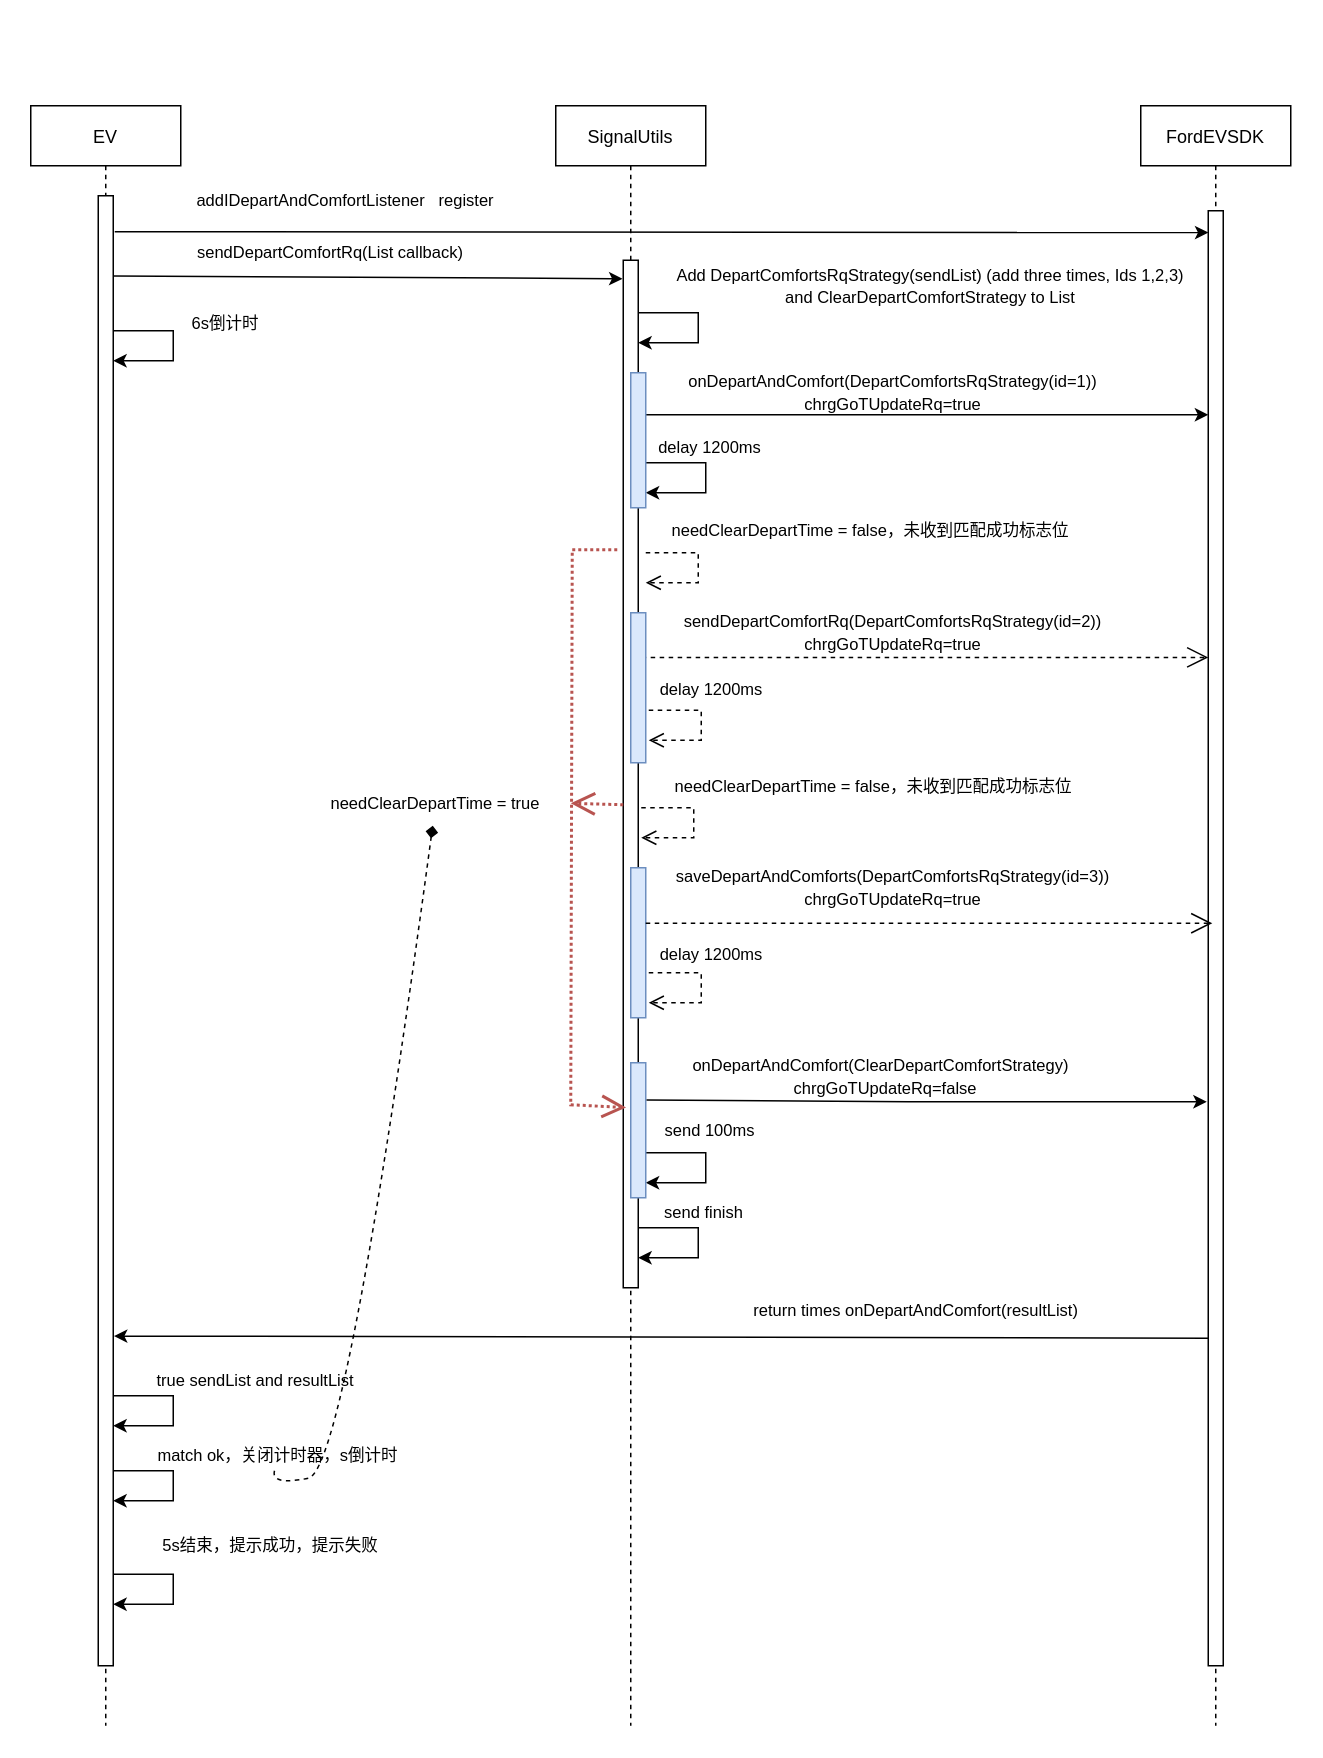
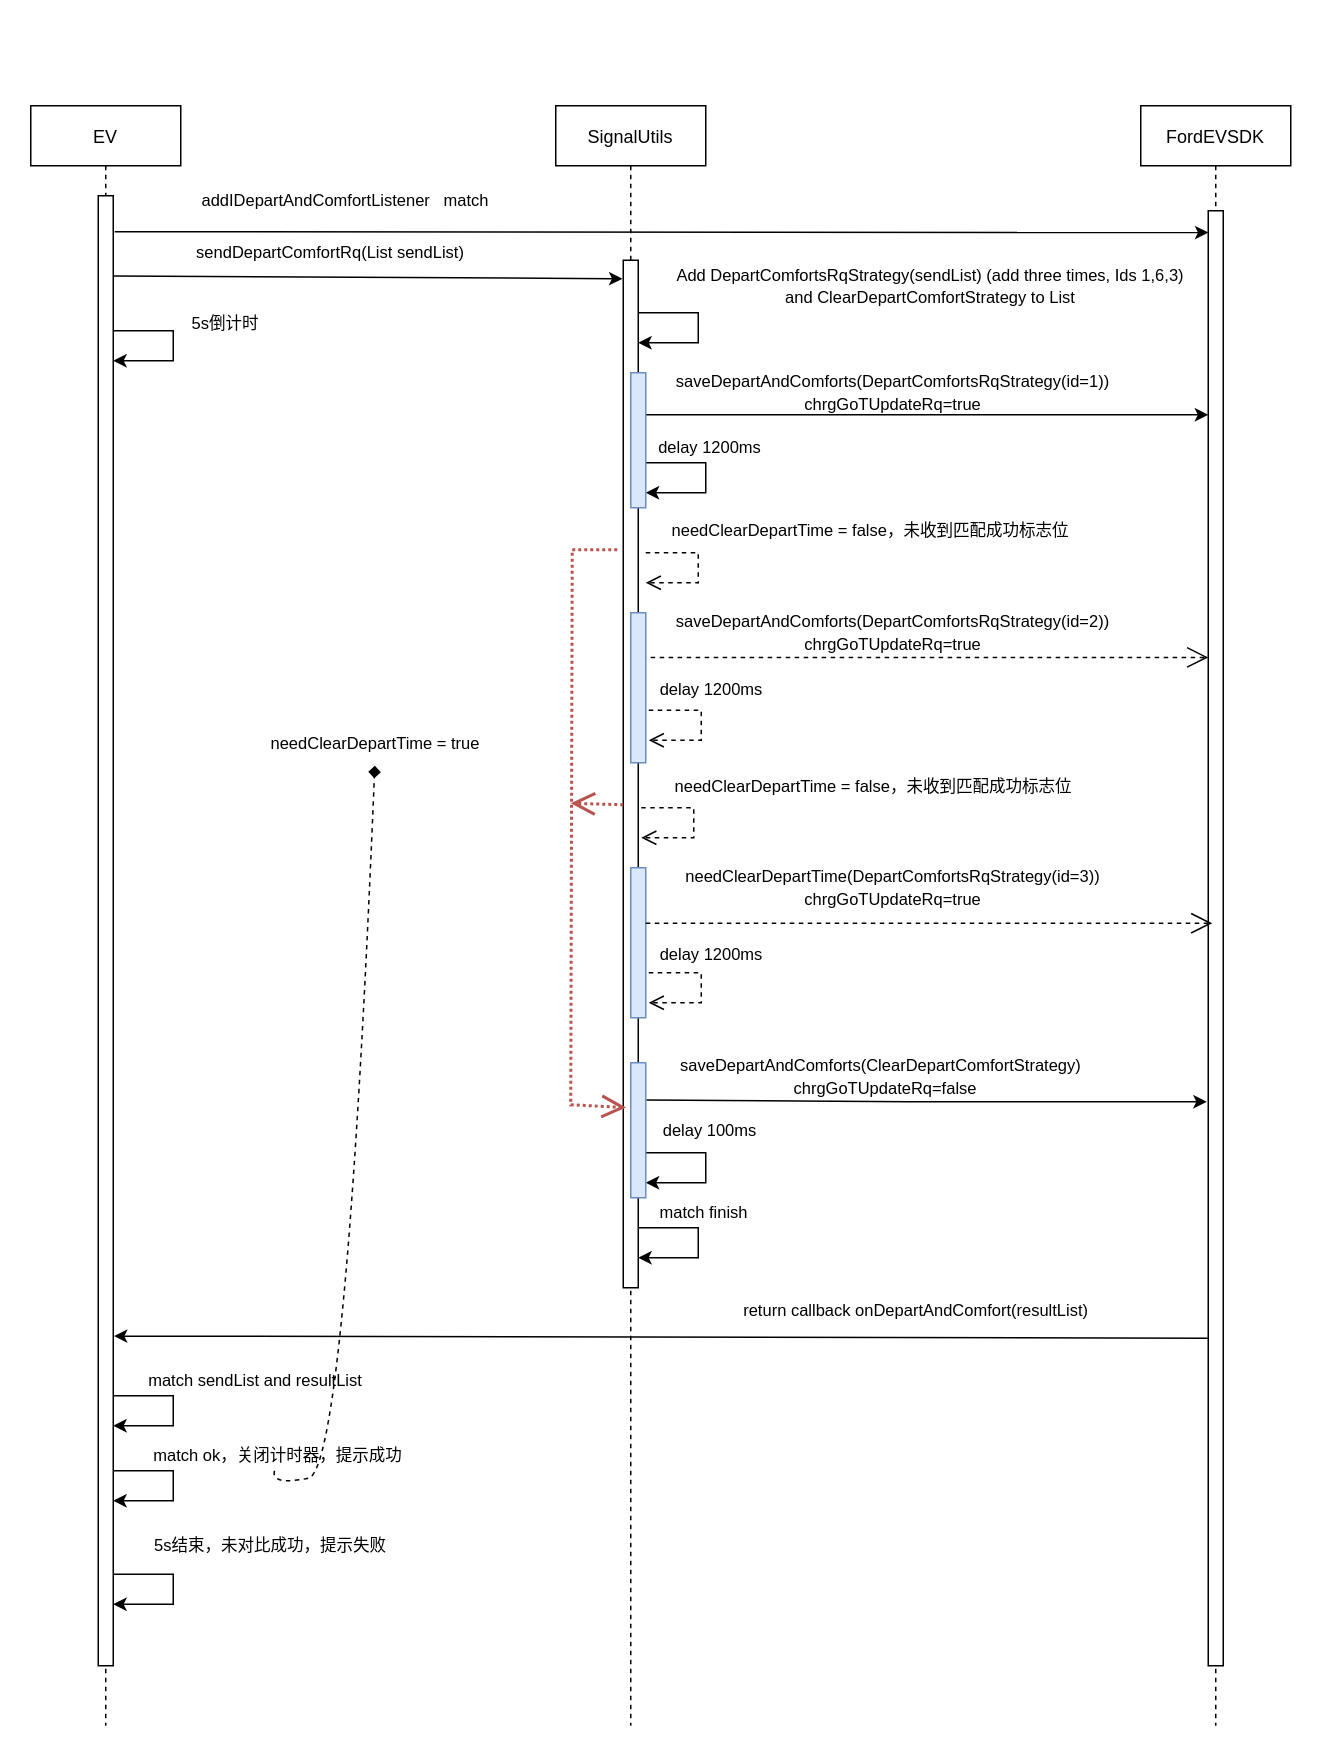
- <mxCell id="46" value="&lt;span style=&quot;font-size: 11px ; background-color: rgb(255 , 255 , 255) ; line-height: 1.2&quot;&gt;&lt;font face=&quot;Helvetica&quot; style=&quot;line-height: 1&quot;&gt;addIDepartAndComfortListener&amp;nbsp; &amp;nbsp;register&lt;/font&gt;&lt;/span&gt;" style="text;html=1;strokeColor=none;fillColor=none;align=center;verticalAlign=middle;whiteSpace=wrap;rounded=0;labelBackgroundColor=none;fontFamily=Verdana;fontColor=default;" parent="1" vertex="1"><mxGeometry x="100" y="120" width="260" height="25" as="geometry" /></mxCell>
+ <mxCell id="46" value="&lt;span style=&quot;font-size: 11px ; background-color: rgb(255 , 255 , 255) ; line-height: 1.2&quot;&gt;&lt;font face=&quot;Helvetica&quot; style=&quot;line-height: 1&quot;&gt;addIDepartAndComfortListener&amp;nbsp; &amp;nbsp;match&lt;/font&gt;&lt;/span&gt;" style="text;html=1;strokeColor=none;fillColor=none;align=center;verticalAlign=middle;whiteSpace=wrap;rounded=0;labelBackgroundColor=none;fontFamily=Verdana;fontColor=default;" parent="1" vertex="1"><mxGeometry x="100" y="120" width="260" height="25" as="geometry" /></mxCell>
- <mxCell id="23" value="&lt;span style=&quot;font-size: 11px ; background-color: rgb(255 , 255 , 255) ; line-height: 1.2&quot;&gt;&lt;font face=&quot;Helvetica&quot; style=&quot;line-height: 1&quot;&gt;sendDepartComfortRq(List callback)&lt;/font&gt;&lt;/span&gt;" style="text;html=1;strokeColor=none;fillColor=none;align=center;verticalAlign=middle;whiteSpace=wrap;rounded=0;labelBackgroundColor=none;fontFamily=Verdana;fontColor=default;" parent="1" vertex="1"><mxGeometry x="110" y="155" width="220" height="25" as="geometry" /></mxCell>
+ <mxCell id="23" value="&lt;span style=&quot;font-size: 11px ; background-color: rgb(255 , 255 , 255) ; line-height: 1.2&quot;&gt;&lt;font face=&quot;Helvetica&quot; style=&quot;line-height: 1&quot;&gt;sendDepartComfortRq(List sendList)&lt;/font&gt;&lt;/span&gt;" style="text;html=1;strokeColor=none;fillColor=none;align=center;verticalAlign=middle;whiteSpace=wrap;rounded=0;labelBackgroundColor=none;fontFamily=Verdana;fontColor=default;" parent="1" vertex="1"><mxGeometry x="110" y="155" width="220" height="25" as="geometry" /></mxCell>
- <mxCell id="25" value="&lt;span style=&quot;font-family: &amp;quot;helvetica&amp;quot; ; font-size: 11px&quot;&gt;Add DepartComfortsRqStrategy(sendList) (add three times, Ids 1,2,3)&lt;br&gt;&lt;/span&gt;&lt;span style=&quot;font-family: &amp;quot;helvetica&amp;quot; ; font-size: 11px&quot;&gt;and ClearDepartComfortStrategy to&amp;nbsp;&lt;/span&gt;&lt;span style=&quot;font-family: &amp;quot;helvetica&amp;quot; ; font-size: 11px&quot;&gt;List&lt;/span&gt;" style="text;html=1;strokeColor=none;fillColor=none;align=center;verticalAlign=middle;whiteSpace=wrap;rounded=0;labelBackgroundColor=none;fontFamily=Verdana;fontColor=default;" parent="1" vertex="1"><mxGeometry x="430" y="175" width="380" height="30" as="geometry" /></mxCell>
+ <mxCell id="25" value="&lt;span style=&quot;font-family: &amp;quot;helvetica&amp;quot; ; font-size: 11px&quot;&gt;Add DepartComfortsRqStrategy(sendList) (add three times, Ids 1,6,3)&lt;br&gt;&lt;/span&gt;&lt;span style=&quot;font-family: &amp;quot;helvetica&amp;quot; ; font-size: 11px&quot;&gt;and ClearDepartComfortStrategy to&amp;nbsp;&lt;/span&gt;&lt;span style=&quot;font-family: &amp;quot;helvetica&amp;quot; ; font-size: 11px&quot;&gt;List&lt;/span&gt;" style="text;html=1;strokeColor=none;fillColor=none;align=center;verticalAlign=middle;whiteSpace=wrap;rounded=0;labelBackgroundColor=none;fontFamily=Verdana;fontColor=default;" parent="1" vertex="1"><mxGeometry x="430" y="175" width="380" height="30" as="geometry" /></mxCell>
- <mxCell id="52" value="&lt;font face=&quot;Helvetica&quot;&gt;&lt;span style=&quot;font-size: 11px&quot;&gt;6s倒计时&lt;/span&gt;&lt;/font&gt;" style="text;html=1;strokeColor=none;fillColor=none;align=center;verticalAlign=middle;whiteSpace=wrap;rounded=0;labelBackgroundColor=none;fontFamily=Verdana;fontColor=default;" parent="1" vertex="1"><mxGeometry x="60" y="205" width="180" height="20" as="geometry" /></mxCell>
+ <mxCell id="52" value="&lt;font face=&quot;Helvetica&quot;&gt;&lt;span style=&quot;font-size: 11px&quot;&gt;5s倒计时&lt;/span&gt;&lt;/font&gt;" style="text;html=1;strokeColor=none;fillColor=none;align=center;verticalAlign=middle;whiteSpace=wrap;rounded=0;labelBackgroundColor=none;fontFamily=Verdana;fontColor=default;" parent="1" vertex="1"><mxGeometry x="60" y="205" width="180" height="20" as="geometry" /></mxCell>
- <mxCell id="27" value="&lt;span style=&quot;font-size: 11px ; background-color: rgb(255 , 255 , 255) ; line-height: 1.2&quot;&gt;&lt;font face=&quot;Helvetica&quot; style=&quot;line-height: 1&quot;&gt;onDepartAndComfort(DepartComfortsRqStrategy(id=1)) chrgGoTUpdateRq=true&lt;/font&gt;&lt;/span&gt;" style="text;html=1;strokeColor=none;fillColor=none;align=center;verticalAlign=middle;whiteSpace=wrap;rounded=0;labelBackgroundColor=none;fontFamily=Verdana;fontColor=default;" parent="1" vertex="1"><mxGeometry x="420" y="248" width="350" height="25" as="geometry" /></mxCell>
+ <mxCell id="27" value="&lt;span style=&quot;font-size: 11px ; background-color: rgb(255 , 255 , 255) ; line-height: 1.2&quot;&gt;&lt;font face=&quot;Helvetica&quot; style=&quot;line-height: 1&quot;&gt;saveDepartAndComforts(DepartComfortsRqStrategy(id=1)) chrgGoTUpdateRq=true&lt;/font&gt;&lt;/span&gt;" style="text;html=1;strokeColor=none;fillColor=none;align=center;verticalAlign=middle;whiteSpace=wrap;rounded=0;labelBackgroundColor=none;fontFamily=Verdana;fontColor=default;" parent="1" vertex="1"><mxGeometry x="420" y="248" width="350" height="25" as="geometry" /></mxCell>
- <mxCell id="30" value="&lt;span style=&quot;font-size: 11px ; background-color: rgb(255 , 255 , 255) ; line-height: 1.2&quot;&gt;&lt;font face=&quot;Helvetica&quot; style=&quot;line-height: 1&quot;&gt;sendDepartComfortRq(DepartComfortsRqStrategy(id=2)) chrgGoTUpdateRq=true&lt;/font&gt;&lt;/span&gt;" style="text;html=1;strokeColor=none;fillColor=none;align=center;verticalAlign=middle;whiteSpace=wrap;rounded=0;labelBackgroundColor=none;fontFamily=Verdana;fontColor=default;" parent="1" vertex="1"><mxGeometry x="420" y="408" width="350" height="25" as="geometry" /></mxCell>
+ <mxCell id="30" value="&lt;span style=&quot;font-size: 11px ; background-color: rgb(255 , 255 , 255) ; line-height: 1.2&quot;&gt;&lt;font face=&quot;Helvetica&quot; style=&quot;line-height: 1&quot;&gt;saveDepartAndComforts(DepartComfortsRqStrategy(id=2)) chrgGoTUpdateRq=true&lt;/font&gt;&lt;/span&gt;" style="text;html=1;strokeColor=none;fillColor=none;align=center;verticalAlign=middle;whiteSpace=wrap;rounded=0;labelBackgroundColor=none;fontFamily=Verdana;fontColor=default;" parent="1" vertex="1"><mxGeometry x="420" y="408" width="350" height="25" as="geometry" /></mxCell>
- <mxCell id="40" value="&lt;span style=&quot;font-size: 11px ; background-color: rgb(255 , 255 , 255)&quot;&gt;needClearDepartTime = true&lt;/span&gt;" style="text;html=1;strokeColor=none;fillColor=none;align=center;verticalAlign=middle;whiteSpace=wrap;rounded=0;fontColor=default;" parent="1" vertex="1"><mxGeometry x="210" y="520" width="160" height="30" as="geometry" /></mxCell>
+ <mxCell id="40" value="&lt;span style=&quot;font-size: 11px ; background-color: rgb(255 , 255 , 255)&quot;&gt;needClearDepartTime = true&lt;/span&gt;" style="text;html=1;strokeColor=none;fillColor=none;align=center;verticalAlign=middle;whiteSpace=wrap;rounded=0;fontColor=default;" parent="1" vertex="1"><mxGeometry x="170" y="480" width="160" height="30" as="geometry" /></mxCell>
- <mxCell id="34" value="&lt;span style=&quot;font-size: 11px ; background-color: rgb(255 , 255 , 255) ; line-height: 1.2&quot;&gt;&lt;font face=&quot;Helvetica&quot; style=&quot;line-height: 1&quot;&gt;saveDepartAndComforts(DepartComfortsRqStrategy(id=3)) chrgGoTUpdateRq=true&lt;/font&gt;&lt;/span&gt;" style="text;html=1;strokeColor=none;fillColor=none;align=center;verticalAlign=middle;whiteSpace=wrap;rounded=0;labelBackgroundColor=none;fontFamily=Verdana;fontColor=default;" parent="1" vertex="1"><mxGeometry x="420" y="578" width="350" height="25" as="geometry" /></mxCell>
+ <mxCell id="34" value="&lt;span style=&quot;font-size: 11px ; background-color: rgb(255 , 255 , 255) ; line-height: 1.2&quot;&gt;&lt;font face=&quot;Helvetica&quot; style=&quot;line-height: 1&quot;&gt;needClearDepartTime(DepartComfortsRqStrategy(id=3)) chrgGoTUpdateRq=true&lt;/font&gt;&lt;/span&gt;" style="text;html=1;strokeColor=none;fillColor=none;align=center;verticalAlign=middle;whiteSpace=wrap;rounded=0;labelBackgroundColor=none;fontFamily=Verdana;fontColor=default;" parent="1" vertex="1"><mxGeometry x="420" y="578" width="350" height="25" as="geometry" /></mxCell>
- <mxCell id="37" value="&lt;span style=&quot;font-size: 11px ; background-color: rgb(255 , 255 , 255) ; line-height: 1.2&quot;&gt;&lt;font face=&quot;Helvetica&quot; style=&quot;line-height: 1&quot;&gt;onDepartAndComfort(ClearDepartComfortStrategy)&amp;nbsp;&amp;nbsp;&lt;br&gt;chrgGoTUpdateRq=false&lt;br&gt;&lt;/font&gt;&lt;/span&gt;" style="text;html=1;strokeColor=none;fillColor=none;align=center;verticalAlign=middle;whiteSpace=wrap;rounded=0;labelBackgroundColor=none;fontFamily=Verdana;fontColor=default;" parent="1" vertex="1"><mxGeometry x="440" y="702" width="300" height="30" as="geometry" /></mxCell>
+ <mxCell id="37" value="&lt;span style=&quot;font-size: 11px ; background-color: rgb(255 , 255 , 255) ; line-height: 1.2&quot;&gt;&lt;font face=&quot;Helvetica&quot; style=&quot;line-height: 1&quot;&gt;saveDepartAndComforts(ClearDepartComfortStrategy)&amp;nbsp;&amp;nbsp;&lt;br&gt;chrgGoTUpdateRq=false&lt;br&gt;&lt;/font&gt;&lt;/span&gt;" style="text;html=1;strokeColor=none;fillColor=none;align=center;verticalAlign=middle;whiteSpace=wrap;rounded=0;labelBackgroundColor=none;fontFamily=Verdana;fontColor=default;" parent="1" vertex="1"><mxGeometry x="440" y="702" width="300" height="30" as="geometry" /></mxCell>
- <mxCell id="39" value="&lt;span style=&quot;font-size: 11px ; background-color: rgb(255 , 255 , 255) ; line-height: 1.2&quot;&gt;&lt;font face=&quot;Helvetica&quot; style=&quot;line-height: 1&quot;&gt;send 100ms&lt;/font&gt;&lt;/span&gt;" style="text;html=1;strokeColor=none;fillColor=none;align=center;verticalAlign=middle;whiteSpace=wrap;rounded=0;labelBackgroundColor=none;fontFamily=Verdana;fontColor=default;" parent="1" vertex="1"><mxGeometry x="428" y="743" width="90" height="20" as="geometry" /></mxCell>
+ <mxCell id="39" value="&lt;span style=&quot;font-size: 11px ; background-color: rgb(255 , 255 , 255) ; line-height: 1.2&quot;&gt;&lt;font face=&quot;Helvetica&quot; style=&quot;line-height: 1&quot;&gt;delay 100ms&lt;/font&gt;&lt;/span&gt;" style="text;html=1;strokeColor=none;fillColor=none;align=center;verticalAlign=middle;whiteSpace=wrap;rounded=0;labelBackgroundColor=none;fontFamily=Verdana;fontColor=default;" parent="1" vertex="1"><mxGeometry x="428" y="743" width="90" height="20" as="geometry" /></mxCell>
- <mxCell id="44" value="&lt;font face=&quot;Helvetica&quot;&gt;&lt;span style=&quot;font-size: 11px ; background-color: rgb(255 , 255 , 255)&quot;&gt;send finish&lt;/span&gt;&lt;/font&gt;" style="text;html=1;strokeColor=none;fillColor=none;align=center;verticalAlign=middle;whiteSpace=wrap;rounded=0;labelBackgroundColor=none;fontFamily=Verdana;fontColor=default;" parent="1" vertex="1"><mxGeometry x="424" y="798" width="90" height="20" as="geometry" /></mxCell>
+ <mxCell id="44" value="&lt;font face=&quot;Helvetica&quot;&gt;&lt;span style=&quot;font-size: 11px ; background-color: rgb(255 , 255 , 255)&quot;&gt;match finish&lt;/span&gt;&lt;/font&gt;" style="text;html=1;strokeColor=none;fillColor=none;align=center;verticalAlign=middle;whiteSpace=wrap;rounded=0;labelBackgroundColor=none;fontFamily=Verdana;fontColor=default;" parent="1" vertex="1"><mxGeometry x="424" y="798" width="90" height="20" as="geometry" /></mxCell>
- <mxCell id="47" value="&lt;span style=&quot;font-size: 11px ; background-color: rgb(255 , 255 , 255) ; line-height: 1.2&quot;&gt;&lt;font face=&quot;Helvetica&quot; style=&quot;line-height: 1&quot;&gt;return times onDepartAndComfort(resultList)&amp;nbsp; &amp;nbsp;&lt;br&gt;&lt;/font&gt;&lt;/span&gt;" style="text;html=1;strokeColor=none;fillColor=none;align=center;verticalAlign=middle;whiteSpace=wrap;rounded=0;labelBackgroundColor=none;fontFamily=Verdana;fontColor=default;" parent="1" vertex="1"><mxGeometry x="420" y="860" width="390" height="25" as="geometry" /></mxCell>
+ <mxCell id="47" value="&lt;span style=&quot;font-size: 11px ; background-color: rgb(255 , 255 , 255) ; line-height: 1.2&quot;&gt;&lt;font face=&quot;Helvetica&quot; style=&quot;line-height: 1&quot;&gt;return callback onDepartAndComfort(resultList)&amp;nbsp; &amp;nbsp;&lt;br&gt;&lt;/font&gt;&lt;/span&gt;" style="text;html=1;strokeColor=none;fillColor=none;align=center;verticalAlign=middle;whiteSpace=wrap;rounded=0;labelBackgroundColor=none;fontFamily=Verdana;fontColor=default;" parent="1" vertex="1"><mxGeometry x="420" y="860" width="390" height="25" as="geometry" /></mxCell>
- <mxCell id="48" value="&lt;font face=&quot;Helvetica&quot;&gt;&lt;span style=&quot;font-size: 11px&quot;&gt;true sendList and resultList&lt;/span&gt;&lt;/font&gt;" style="text;html=1;strokeColor=none;fillColor=none;align=center;verticalAlign=middle;whiteSpace=wrap;rounded=0;labelBackgroundColor=none;fontFamily=Verdana;fontColor=default;" parent="1" vertex="1"><mxGeometry x="80" y="910" width="180" height="20" as="geometry" /></mxCell>
+ <mxCell id="48" value="&lt;font face=&quot;Helvetica&quot;&gt;&lt;span style=&quot;font-size: 11px&quot;&gt;match sendList and resultList&lt;/span&gt;&lt;/font&gt;" style="text;html=1;strokeColor=none;fillColor=none;align=center;verticalAlign=middle;whiteSpace=wrap;rounded=0;labelBackgroundColor=none;fontFamily=Verdana;fontColor=default;" parent="1" vertex="1"><mxGeometry x="80" y="910" width="180" height="20" as="geometry" /></mxCell>
- <mxCell id="50" value="&lt;font face=&quot;Helvetica&quot;&gt;&lt;span style=&quot;font-size: 11px&quot;&gt;match ok，关闭计时器，s倒计时&lt;/span&gt;&lt;/font&gt;" style="text;html=1;strokeColor=none;fillColor=none;align=center;verticalAlign=middle;whiteSpace=wrap;rounded=0;labelBackgroundColor=none;fontFamily=Verdana;fontColor=default;" parent="1" vertex="1"><mxGeometry x="90" y="960" width="190" height="20" as="geometry" /></mxCell>
+ <mxCell id="50" value="&lt;font face=&quot;Helvetica&quot;&gt;&lt;span style=&quot;font-size: 11px&quot;&gt;match ok，关闭计时器，提示成功&lt;/span&gt;&lt;/font&gt;" style="text;html=1;strokeColor=none;fillColor=none;align=center;verticalAlign=middle;whiteSpace=wrap;rounded=0;labelBackgroundColor=none;fontFamily=Verdana;fontColor=default;" parent="1" vertex="1"><mxGeometry x="90" y="960" width="190" height="20" as="geometry" /></mxCell>
- <mxCell id="53" value="&lt;font face=&quot;Helvetica&quot;&gt;&lt;span style=&quot;font-size: 11px&quot;&gt;5s结束，提示成功，提示失败&lt;/span&gt;&lt;/font&gt;" style="text;html=1;strokeColor=none;fillColor=none;align=center;verticalAlign=middle;whiteSpace=wrap;rounded=0;labelBackgroundColor=none;fontFamily=Verdana;fontColor=default;" parent="1" vertex="1"><mxGeometry x="90" y="1020" width="180" height="20" as="geometry" /></mxCell>
+ <mxCell id="53" value="&lt;font face=&quot;Helvetica&quot;&gt;&lt;span style=&quot;font-size: 11px&quot;&gt;5s结束，未对比成功，提示失败&lt;/span&gt;&lt;/font&gt;" style="text;html=1;strokeColor=none;fillColor=none;align=center;verticalAlign=middle;whiteSpace=wrap;rounded=0;labelBackgroundColor=none;fontFamily=Verdana;fontColor=default;" parent="1" vertex="1"><mxGeometry x="90" y="1020" width="180" height="20" as="geometry" /></mxCell>
